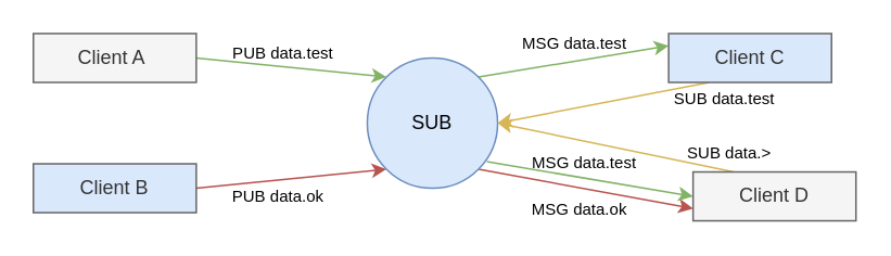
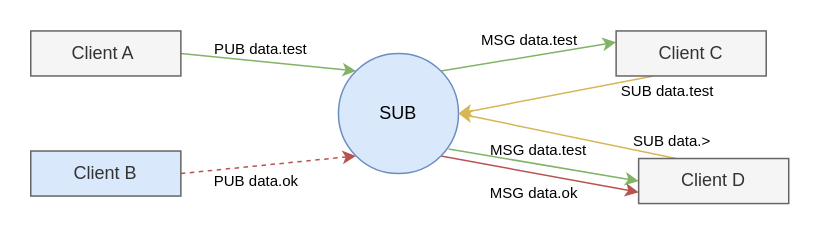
- <mxCell id="20" value="Client C" style="rounded=0;whiteSpace=wrap;html=1;fillColor=#dae8fc;strokeColor=#666666;fontColor=#333333;" parent="1" vertex="1"><mxGeometry x="410" y="20" width="100" height="30" as="geometry" /></mxCell>
+ <mxCell id="20" value="Client C" style="rounded=0;whiteSpace=wrap;html=1;fillColor=#f5f5f5;strokeColor=#666666;fontColor=#333333;" parent="1" vertex="1"><mxGeometry x="410" y="20" width="100" height="30" as="geometry" /></mxCell>
- <mxCell id="5" style="rounded=0;orthogonalLoop=1;jettySize=auto;html=1;exitX=1;exitY=0.5;exitDx=0;exitDy=0;entryX=0;entryY=1;entryDx=0;entryDy=0;fillColor=#f8cecc;strokeColor=#b85450;" parent="1" source="7" target="14" edge="1"><mxGeometry relative="1" as="geometry" /></mxCell>
+ <mxCell id="5" style="rounded=0;orthogonalLoop=1;jettySize=auto;html=1;exitX=1;exitY=0.5;exitDx=0;exitDy=0;entryX=0;entryY=1;entryDx=0;entryDy=0;fillColor=#f8cecc;strokeColor=#b85450;dashed=1;" parent="1" source="7" target="14" edge="1"><mxGeometry relative="1" as="geometry" /></mxCell>
